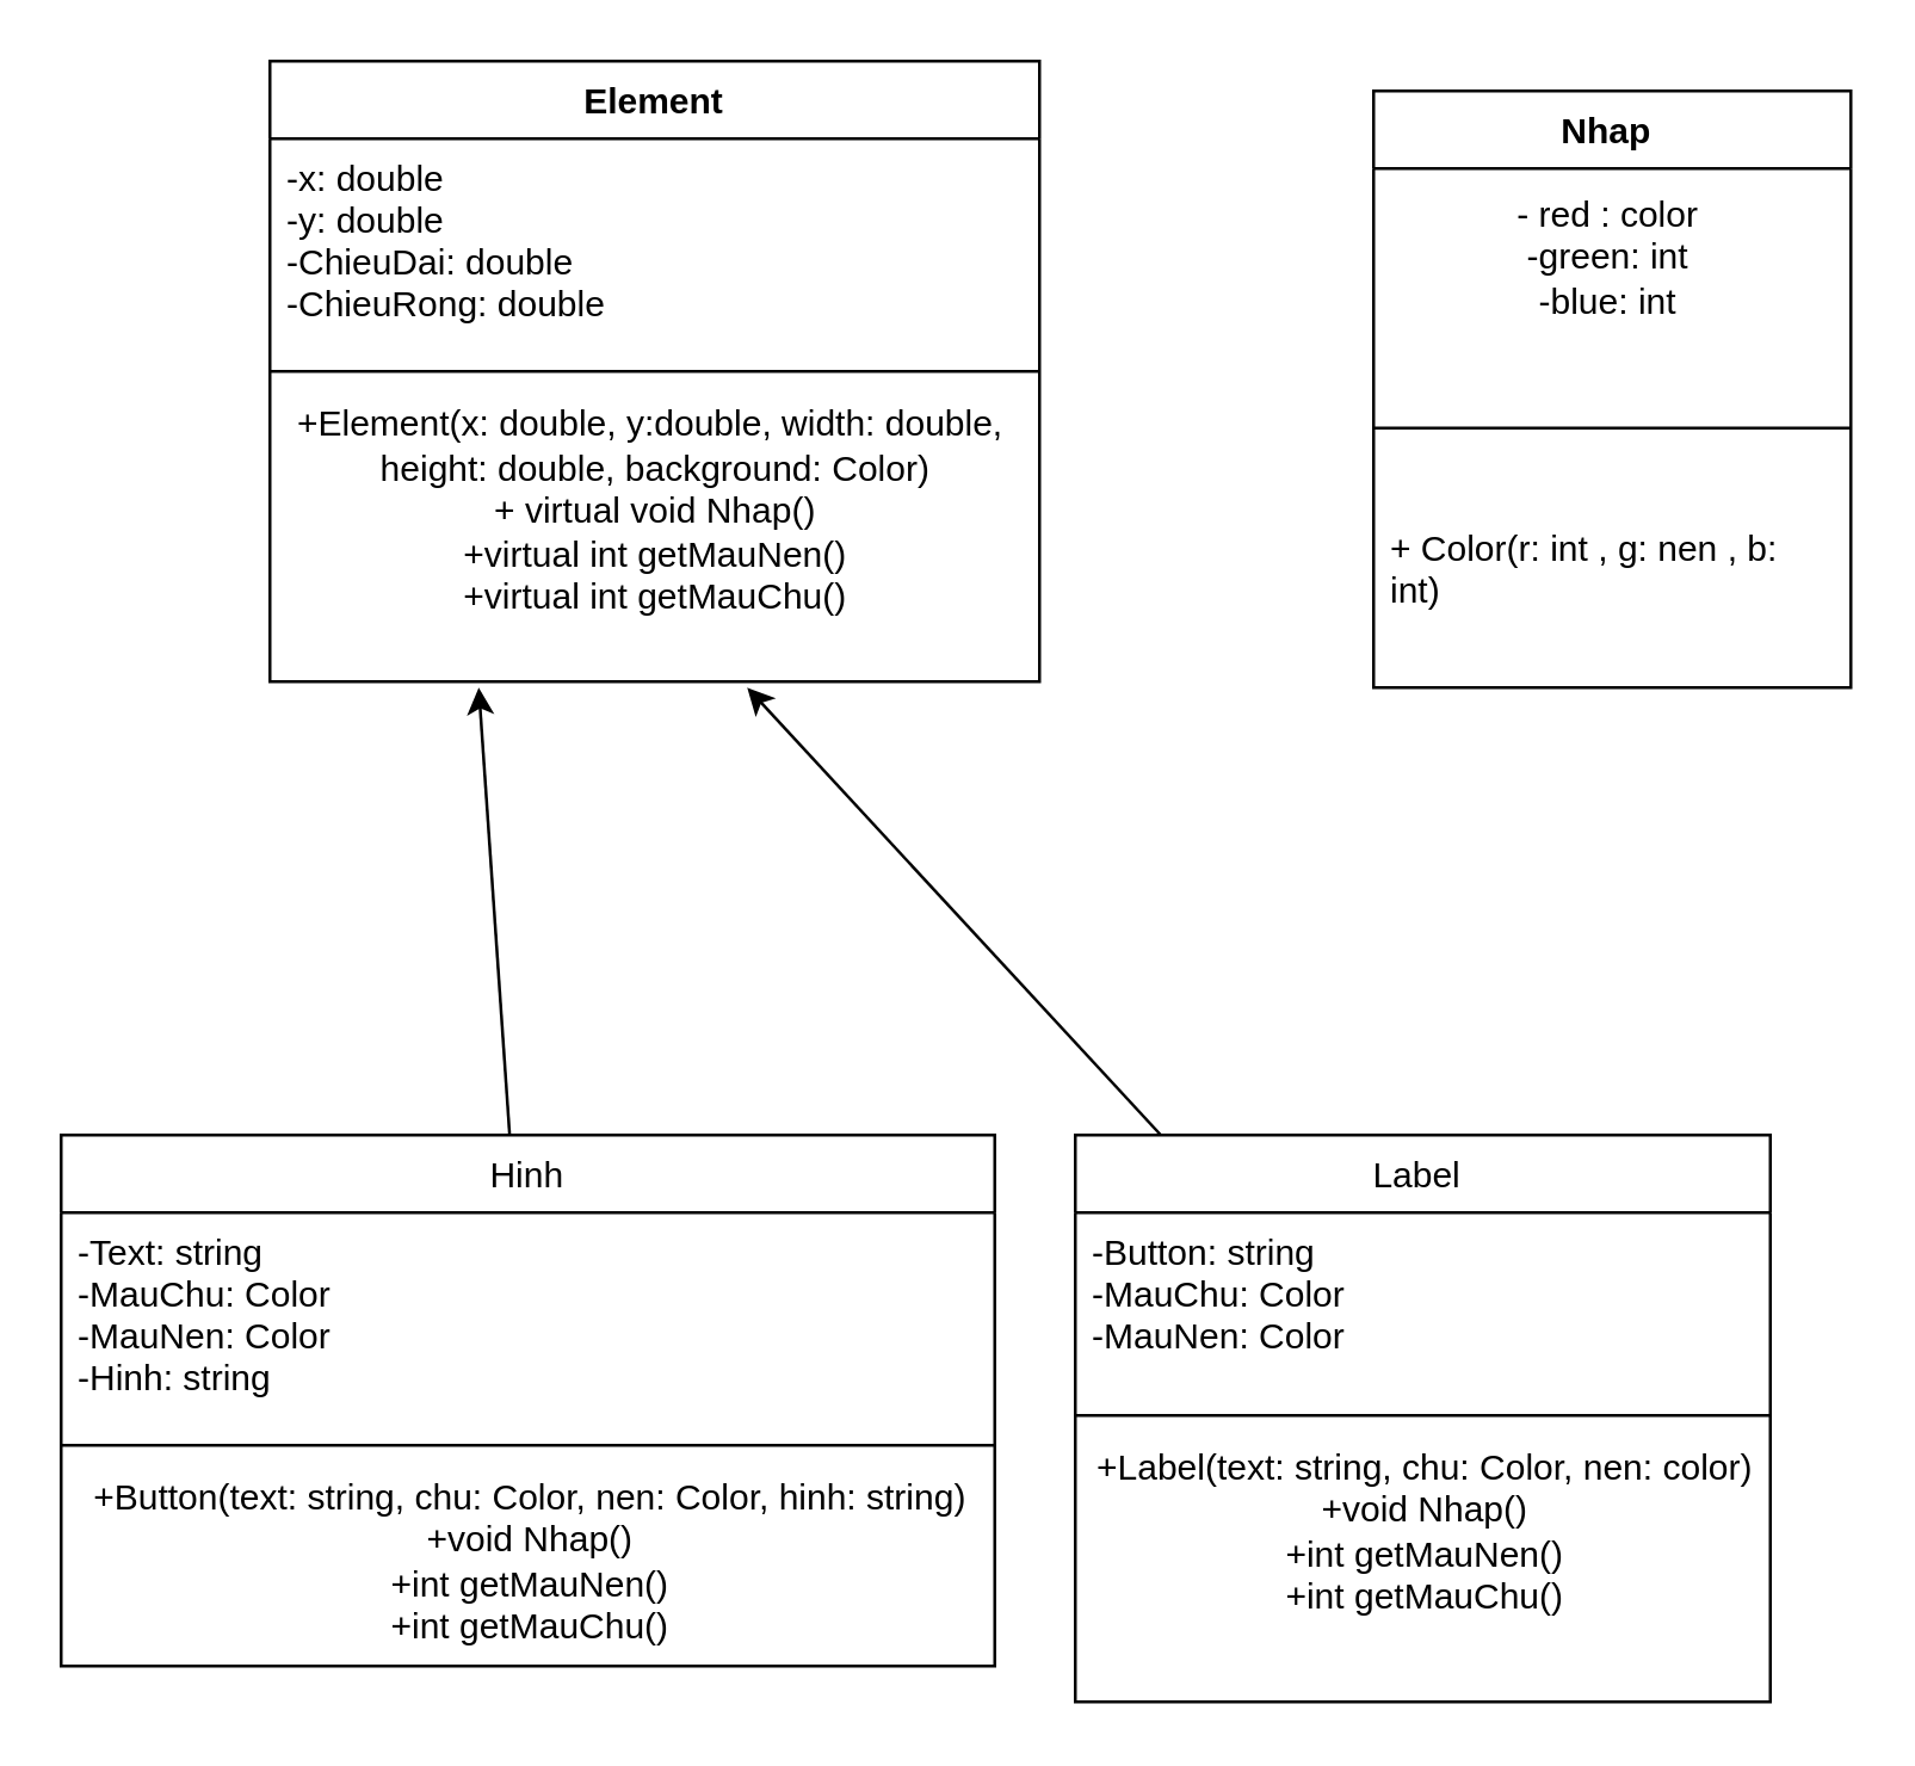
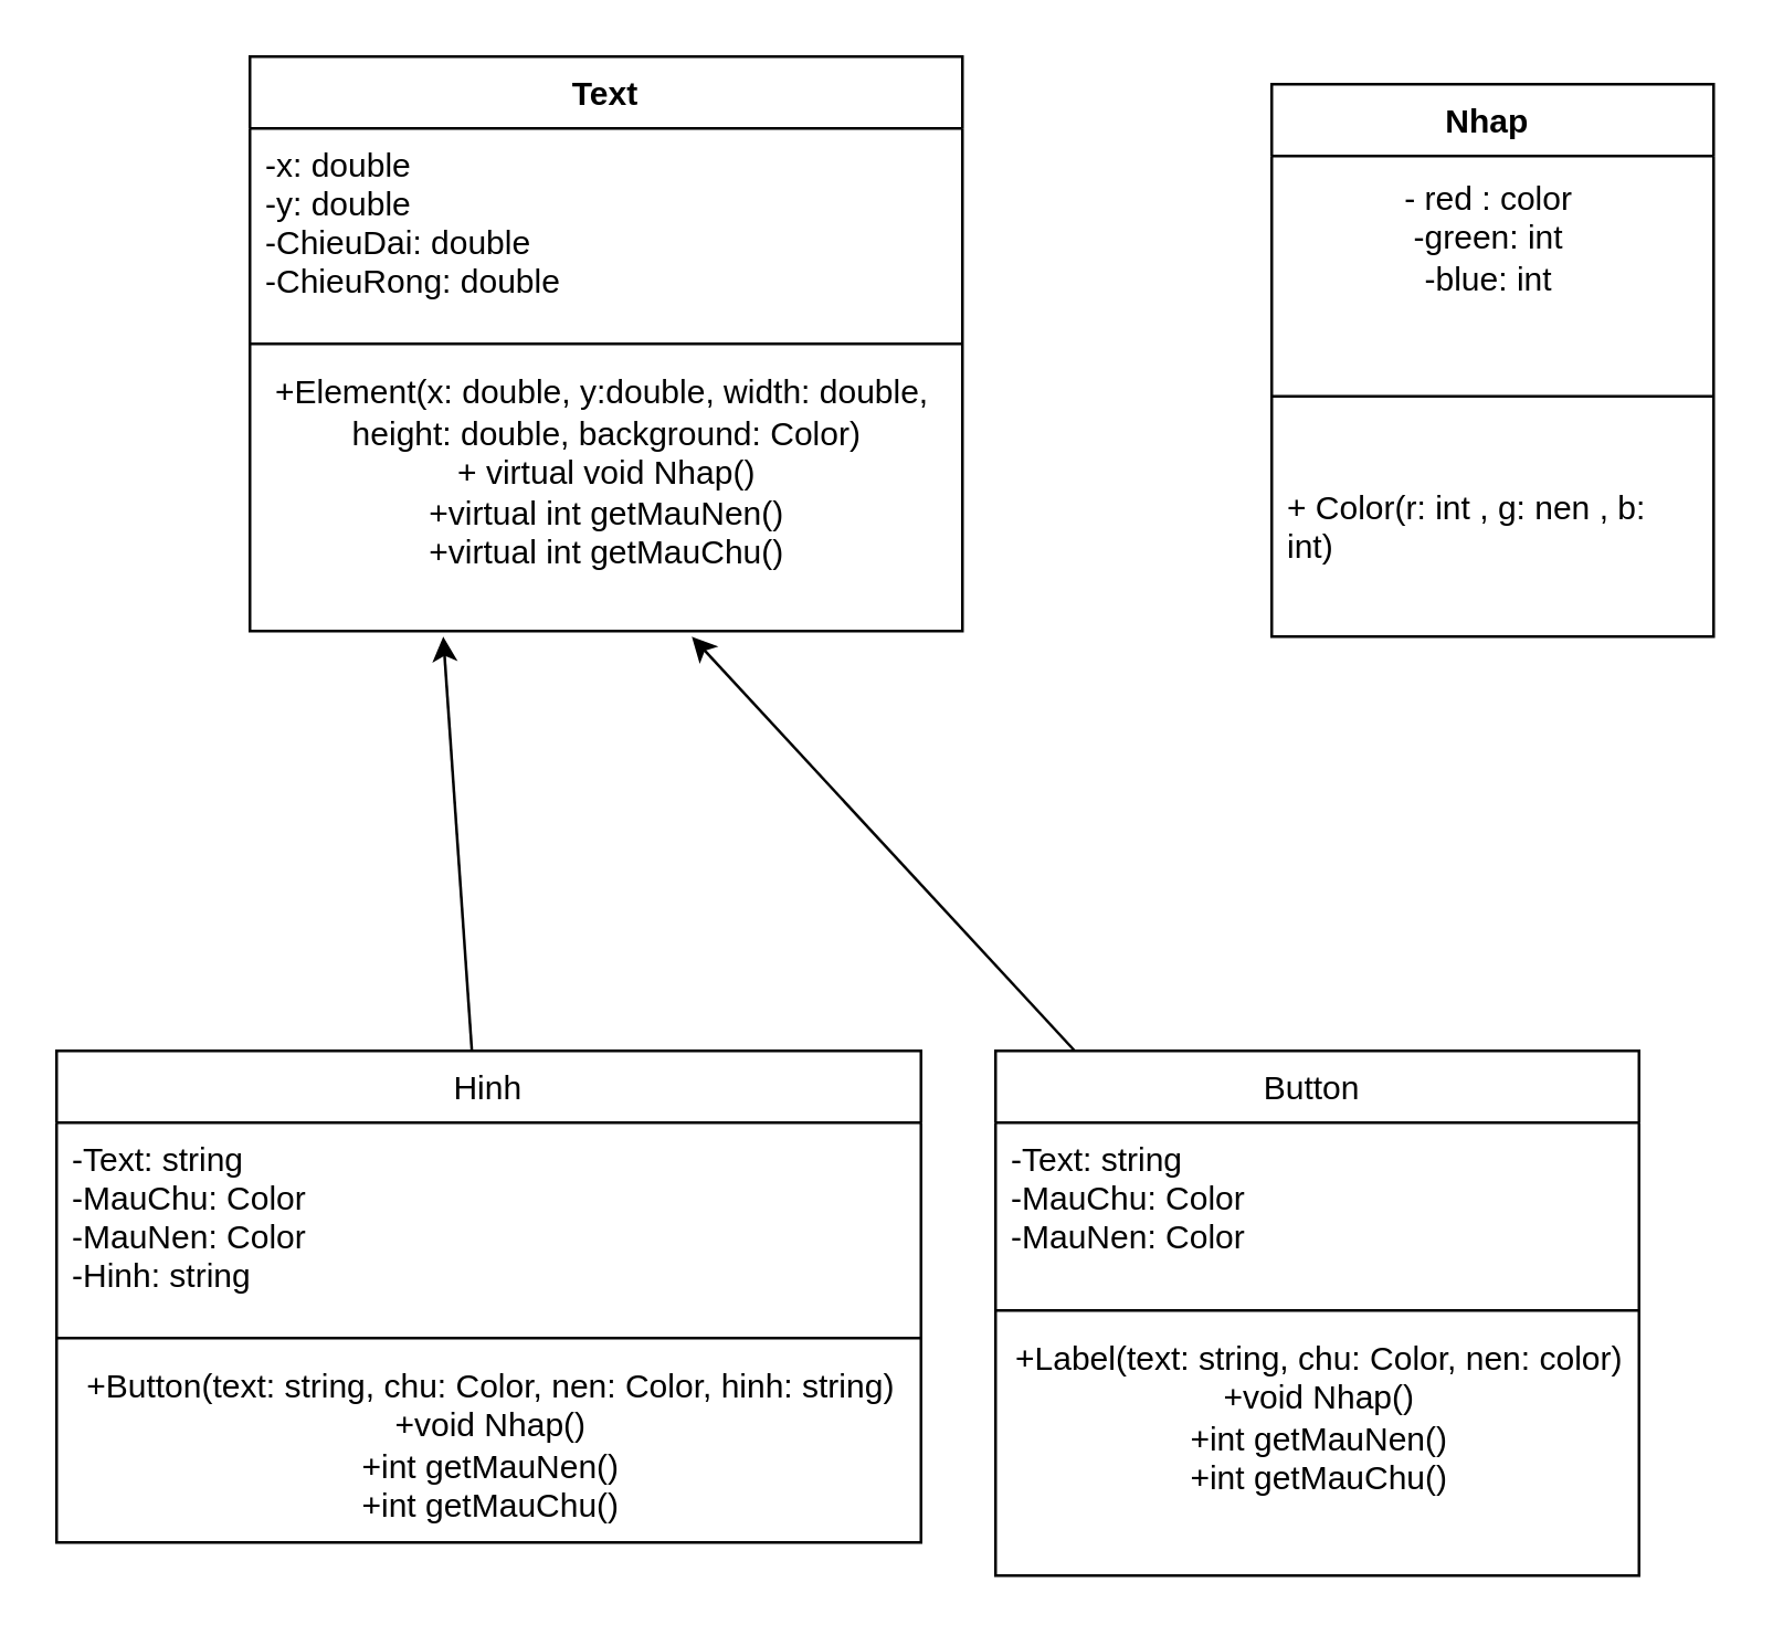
- <mxCell id="2" value="Element" style="swimlane;fontStyle=1;align=center;verticalAlign=top;childLayout=stackLayout;horizontal=1;startSize=26;horizontalStack=0;resizeParent=1;resizeLast=0;collapsible=1;marginBottom=0;rounded=0;shadow=0;strokeWidth=1;" vertex="1" parent="1"><mxGeometry x="90" width="258" height="208" as="geometry" y="20"><mxRectangle x="230" y="140" width="160" height="26" as="alternateBounds" /></mxGeometry></mxCell>
+ <mxCell id="2" value="Text" style="swimlane;fontStyle=1;align=center;verticalAlign=top;childLayout=stackLayout;horizontal=1;startSize=26;horizontalStack=0;resizeParent=1;resizeLast=0;collapsible=1;marginBottom=0;rounded=0;shadow=0;strokeWidth=1;" vertex="1" parent="1"><mxGeometry x="90" width="258" height="208" as="geometry" y="20"><mxRectangle x="230" y="140" width="160" height="26" as="alternateBounds" /></mxGeometry></mxCell>
- <mxCell id="11" value="Label " style="swimlane;fontStyle=0;align=center;verticalAlign=top;childLayout=stackLayout;horizontal=1;startSize=26;horizontalStack=0;resizeParent=1;resizeLast=0;collapsible=1;marginBottom=0;rounded=0;shadow=0;strokeWidth=1;" vertex="1" parent="1"><mxGeometry x="360" y="380" width="233" height="190" as="geometry"><mxRectangle x="230" y="140" width="160" height="26" as="alternateBounds" /></mxGeometry></mxCell>
+ <mxCell id="11" value="Button " style="swimlane;fontStyle=0;align=center;verticalAlign=top;childLayout=stackLayout;horizontal=1;startSize=26;horizontalStack=0;resizeParent=1;resizeLast=0;collapsible=1;marginBottom=0;rounded=0;shadow=0;strokeWidth=1;" vertex="1" parent="1"><mxGeometry x="360" y="380" width="233" height="190" as="geometry"><mxRectangle x="230" y="140" width="160" height="26" as="alternateBounds" /></mxGeometry></mxCell>
- <mxCell id="12" value="-Button: string  &#10;-MauChu: Color &#10;-MauNen: Color" style="text;align=left;verticalAlign=top;spacingLeft=4;spacingRight=4;overflow=hidden;rotatable=0;points=[[0,0.5],[1,0.5]];portConstraint=eastwest;" vertex="1" parent="11"><mxGeometry y="26" width="233" height="64" as="geometry" /></mxCell>
+ <mxCell id="12" value="-Text: string  &#10;-MauChu: Color &#10;-MauNen: Color" style="text;align=left;verticalAlign=top;spacingLeft=4;spacingRight=4;overflow=hidden;rotatable=0;points=[[0,0.5],[1,0.5]];portConstraint=eastwest;" vertex="1" parent="11"><mxGeometry y="26" width="233" height="64" as="geometry" /></mxCell>
